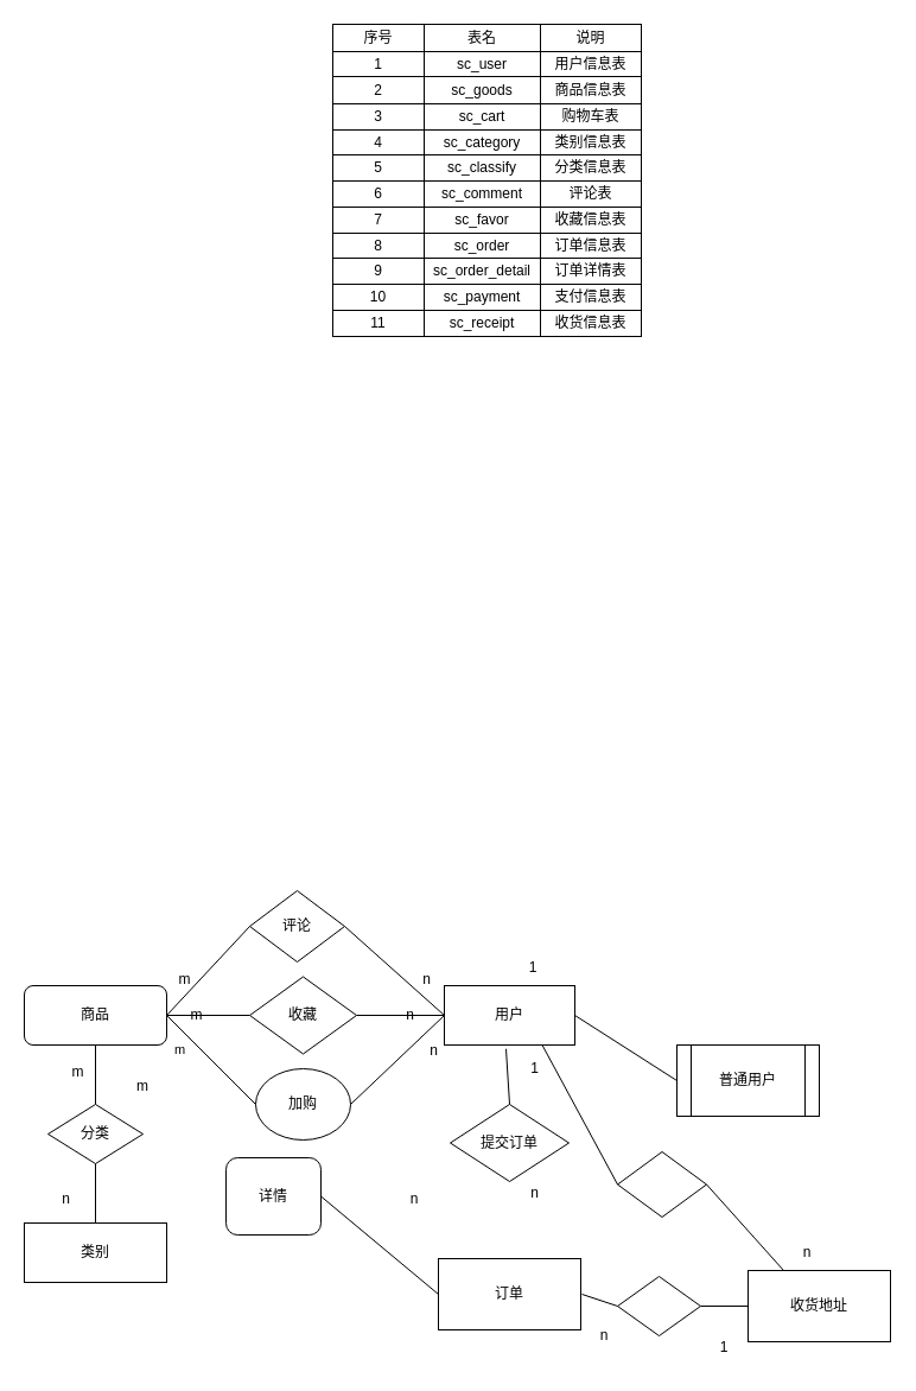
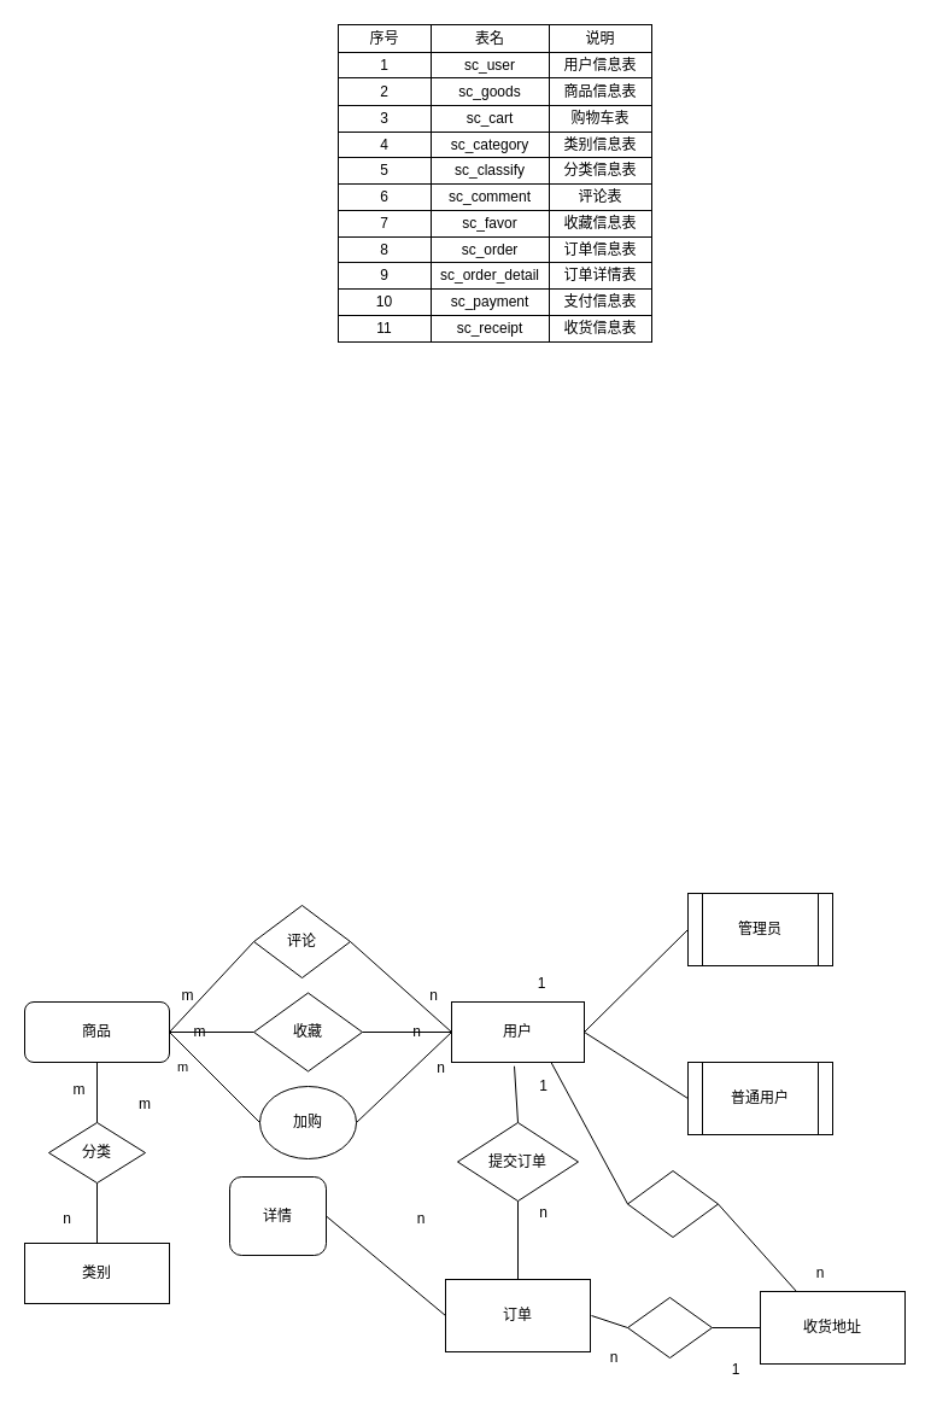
+ <mxCell id="4" value="管理员" style="shape=process;whiteSpace=wrap;html=1;backgroundOutline=1;" parent="1" vertex="1"><mxGeometry x="570" y="740" width="120" height="60" as="geometry" /></mxCell>
+ <mxCell id="6" value="" style="endArrow=none;html=1;rounded=0;entryX=0;entryY=0.5;entryDx=0;entryDy=0;exitX=1;exitY=0.5;exitDx=0;exitDy=0;" parent="1" source="2" target="4" edge="1"><mxGeometry width="50" height="50" relative="1" as="geometry"><mxPoint x="470" y="820" as="sourcePoint" /><mxPoint x="520" y="770" as="targetPoint" /></mxGeometry></mxCell>
+ <mxCell id="37" value="" style="endArrow=none;html=1;rounded=0;entryX=0.5;entryY=1;entryDx=0;entryDy=0;exitX=0.5;exitY=0;exitDx=0;exitDy=0;" parent="1" source="32" target="35" edge="1"><mxGeometry width="50" height="50" relative="1" as="geometry"><mxPoint x="320" y="1050" as="sourcePoint" /><mxPoint x="370" y="1000" as="targetPoint" /></mxGeometry></mxCell>
